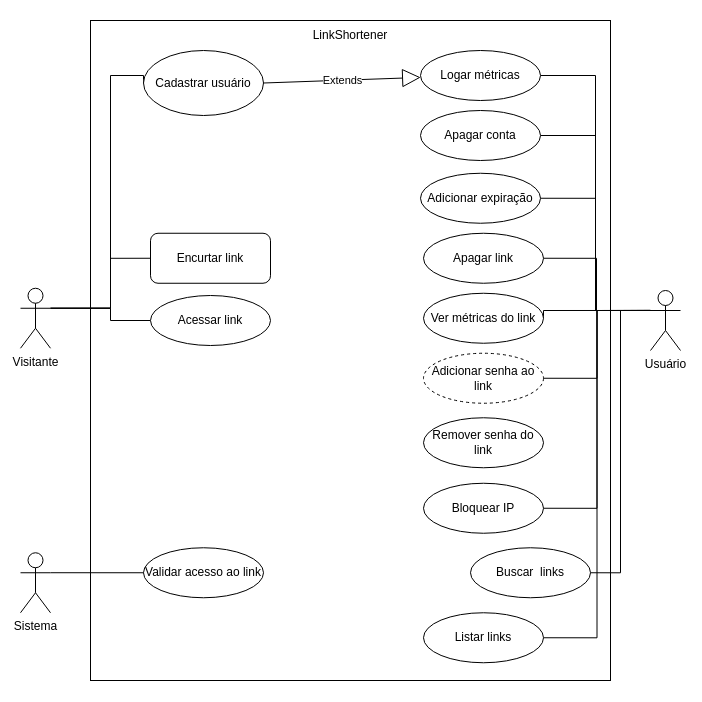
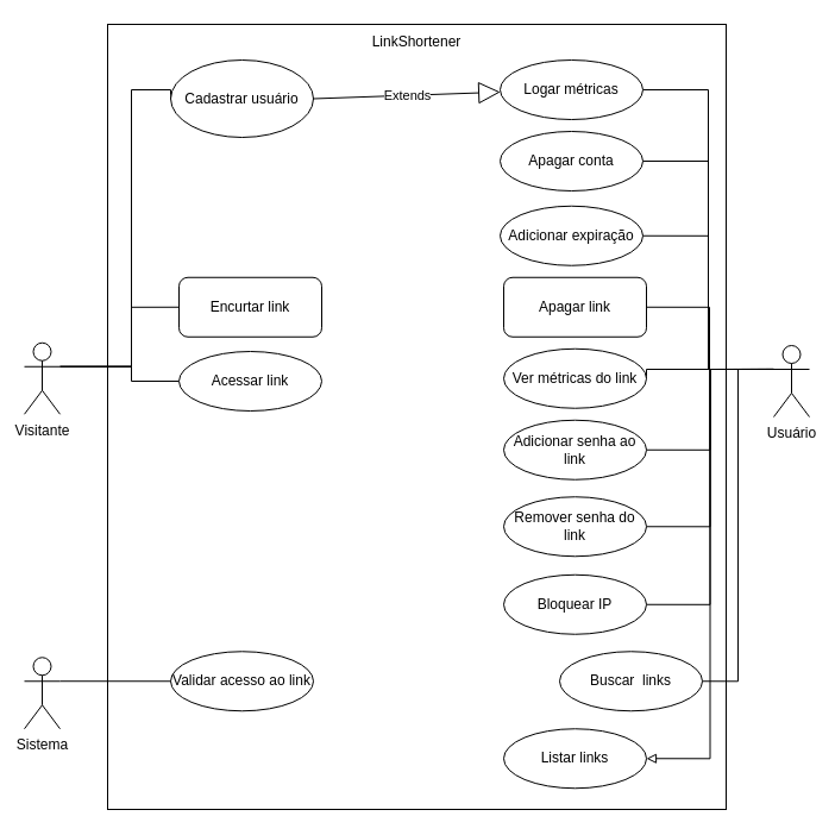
- <mxCell id="23" value="&lt;span style=&quot;background-color: transparent;&quot;&gt;&lt;div style=&quot;&quot;&gt;&lt;div&gt;Apagar link&lt;/div&gt;&lt;/div&gt;&lt;/span&gt;" style="ellipse;whiteSpace=wrap;html=1;" vertex="1" parent="1"><mxGeometry x="423" y="232.75" width="120" height="50" as="geometry" /></mxCell>
+ <mxCell id="23" value="&lt;span style=&quot;background-color: transparent;&quot;&gt;&lt;div style=&quot;&quot;&gt;&lt;div&gt;Apagar link&lt;/div&gt;&lt;/div&gt;&lt;/span&gt;" style="whiteSpace=wrap;html=1;rounded=1;" vertex="1" parent="1"><mxGeometry x="423" y="232.75" width="120" height="50" as="geometry" /></mxCell>
- <mxCell id="25" value="&lt;span style=&quot;background-color: transparent;&quot;&gt;&lt;div style=&quot;&quot;&gt;&lt;div&gt;Adicionar senha ao link&lt;/div&gt;&lt;/div&gt;&lt;/span&gt;" style="ellipse;whiteSpace=wrap;html=1;dashed=1;" vertex="1" parent="1"><mxGeometry x="423" y="352.75" width="120" height="50" as="geometry" /></mxCell>
+ <mxCell id="25" value="&lt;span style=&quot;background-color: transparent;&quot;&gt;&lt;div style=&quot;&quot;&gt;&lt;div&gt;Adicionar senha ao link&lt;/div&gt;&lt;/div&gt;&lt;/span&gt;" style="ellipse;whiteSpace=wrap;html=1;" vertex="1" parent="1"><mxGeometry x="423" y="352.75" width="120" height="50" as="geometry" /></mxCell>
+ <mxCell id="10" style="edgeStyle=orthogonalEdgeStyle;rounded=0;orthogonalLoop=1;jettySize=auto;html=1;exitX=0;exitY=0.333;exitDx=0;exitDy=0;exitPerimeter=0;entryX=1;entryY=0.5;entryDx=0;entryDy=0;endArrow=none;endFill=0;" edge="1" parent="1" source="13" target="26"><mxGeometry relative="1" as="geometry" /></mxCell>
- <mxCell id="12" style="edgeStyle=orthogonalEdgeStyle;rounded=0;orthogonalLoop=1;jettySize=auto;html=1;exitX=0;exitY=0.333;exitDx=0;exitDy=0;exitPerimeter=0;entryX=1;entryY=0.5;entryDx=0;entryDy=0;endArrow=none;endFill=0;" edge="1" parent="1" source="13" target="22"><mxGeometry relative="1" as="geometry" /></mxCell>
+ <mxCell id="12" style="edgeStyle=orthogonalEdgeStyle;rounded=0;orthogonalLoop=1;jettySize=auto;html=1;exitX=0;exitY=0.333;exitDx=0;exitDy=0;exitPerimeter=0;entryX=1;entryY=0.5;entryDx=0;entryDy=0;endArrow=block;endFill=0;" edge="1" parent="1" source="13" target="22"><mxGeometry relative="1" as="geometry" /></mxCell>
